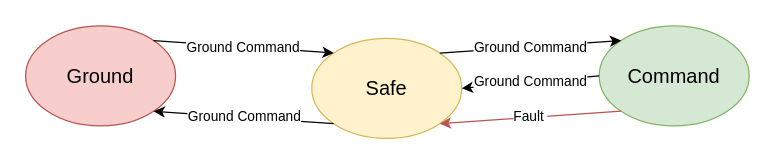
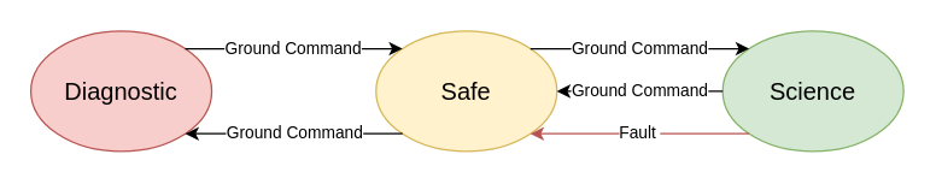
- <mxCell id="2" value="Ground" style="ellipse;whiteSpace=wrap;html=1;fillColor=#f8cecc;strokeColor=#b85450;fontSize=16;" vertex="1" parent="1"><mxGeometry x="20" y="20" width="120" height="80" as="geometry" /></mxCell>
+ <mxCell id="2" value="Diagnostic" style="ellipse;whiteSpace=wrap;html=1;fillColor=#f8cecc;strokeColor=#b85450;fontSize=16;" vertex="1" parent="1"><mxGeometry x="20" y="20" width="120" height="80" as="geometry" /></mxCell>
- <mxCell id="4" value="Command" style="ellipse;whiteSpace=wrap;html=1;fillColor=#d5e8d4;strokeColor=#82b366;fontSize=16;" vertex="1" parent="1"><mxGeometry x="479" y="20" width="120" height="80" as="geometry" /></mxCell>
+ <mxCell id="4" value="Science" style="ellipse;whiteSpace=wrap;html=1;fillColor=#d5e8d4;strokeColor=#82b366;fontSize=16;" vertex="1" parent="1"><mxGeometry x="479" y="20" width="120" height="80" as="geometry" /></mxCell>
- <mxCell id="3" value="Safe" style="ellipse;whiteSpace=wrap;html=1;fillColor=#fff2cc;strokeColor=#d6b656;fontSize=16;" vertex="1" parent="1"><mxGeometry x="249" y="30" width="120" height="80" as="geometry" /></mxCell>
+ <mxCell id="3" value="Safe" style="ellipse;whiteSpace=wrap;html=1;fillColor=#fff2cc;strokeColor=#d6b656;fontSize=16;" vertex="1" parent="1"><mxGeometry x="249" y="20" width="120" height="80" as="geometry" /></mxCell>
